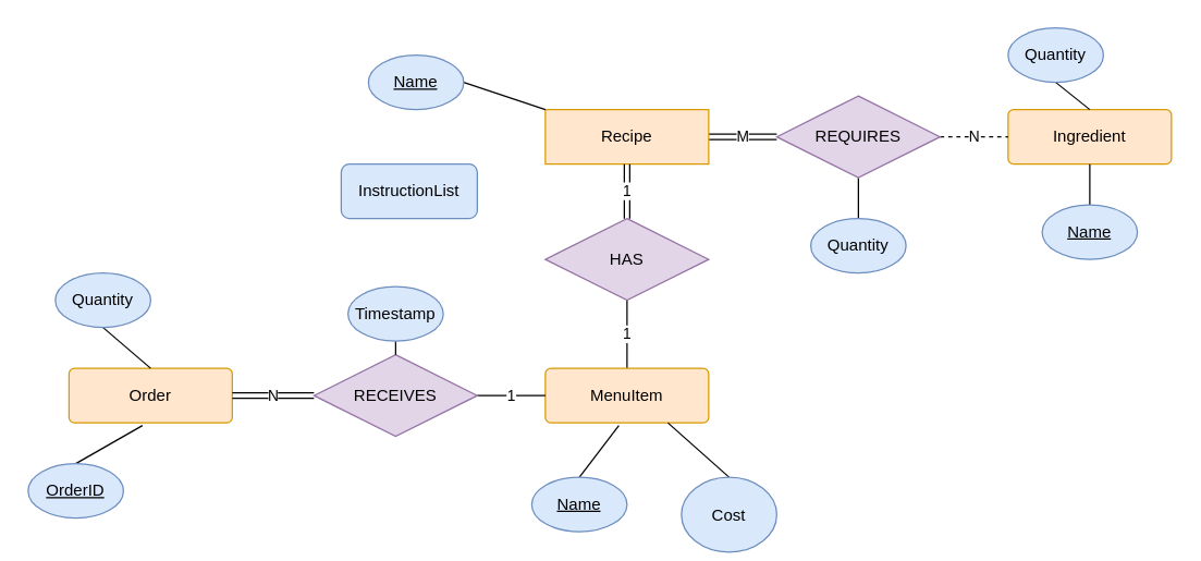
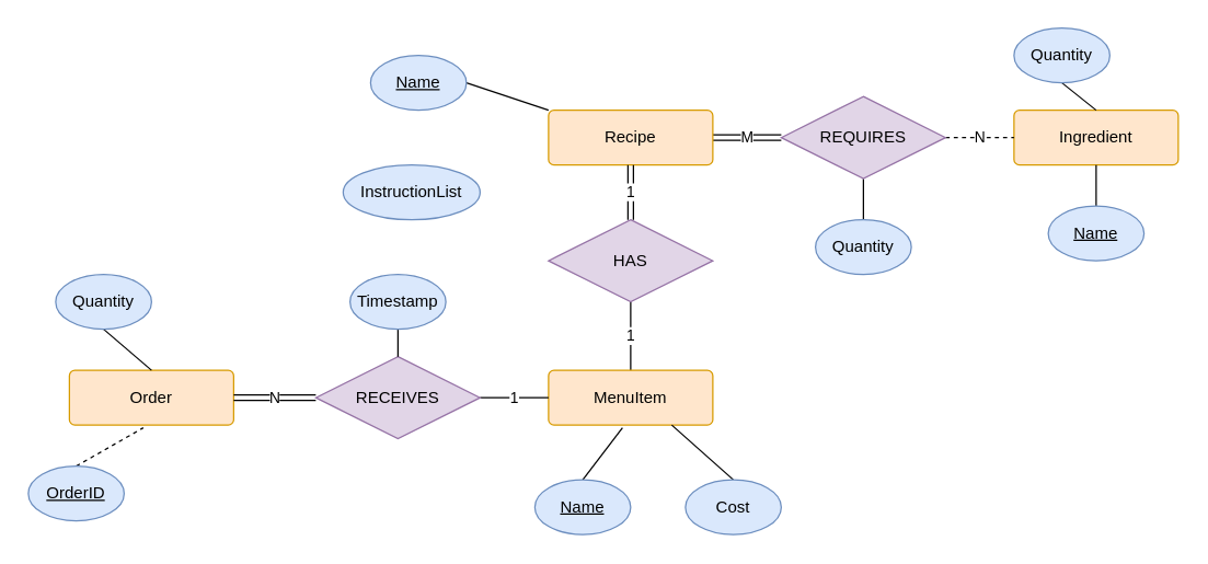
- <mxCell id="31" value="Recipe" style="arcSize=10;whiteSpace=wrap;html=1;align=center;fillColor=#ffe6cc;strokeColor=#d79b00;rounded=0;" parent="1" vertex="1"><mxGeometry x="400" y="80" width="120" height="40" as="geometry" /></mxCell>
+ <mxCell id="31" value="Recipe" style="rounded=1;arcSize=10;whiteSpace=wrap;html=1;align=center;fillColor=#ffe6cc;strokeColor=#d79b00;" parent="1" vertex="1"><mxGeometry x="400" y="80" width="120" height="40" as="geometry" /></mxCell>
- <mxCell id="37" value="InstructionList" style="whiteSpace=wrap;html=1;fillColor=#dae8fc;strokeColor=#6c8ebf;rounded=1;" vertex="1" parent="1"><mxGeometry x="250" y="120" width="100" height="40" as="geometry" /></mxCell>
+ <mxCell id="37" value="InstructionList" style="ellipse;whiteSpace=wrap;html=1;fillColor=#dae8fc;strokeColor=#6c8ebf;" vertex="1" parent="1"><mxGeometry x="250" y="120" width="100" height="40" as="geometry" /></mxCell>
- <mxCell id="25" value="Timestamp" style="ellipse;whiteSpace=wrap;html=1;fillColor=#dae8fc;strokeColor=#6c8ebf;" parent="1" vertex="1"><mxGeometry x="255" y="210" width="70" height="40" as="geometry" /></mxCell>
+ <mxCell id="25" value="Timestamp" style="ellipse;whiteSpace=wrap;html=1;fillColor=#dae8fc;strokeColor=#6c8ebf;" parent="1" vertex="1"><mxGeometry x="255" y="200" width="70" height="40" as="geometry" /></mxCell>
- <mxCell id="19" style="edgeStyle=none;rounded=0;orthogonalLoop=1;jettySize=auto;html=1;exitX=0.5;exitY=0;exitDx=0;exitDy=0;entryX=0.45;entryY=1.05;entryDx=0;entryDy=0;entryPerimeter=0;endArrow=none;endFill=0;" parent="1" source="20" target="15" edge="1"><mxGeometry relative="1" as="geometry" /></mxCell>
+ <mxCell id="19" style="edgeStyle=none;rounded=0;orthogonalLoop=1;jettySize=auto;html=1;exitX=0.5;exitY=0;exitDx=0;exitDy=0;entryX=0.45;entryY=1.05;entryDx=0;entryDy=0;entryPerimeter=0;endArrow=none;endFill=0;dashed=1;" parent="1" source="20" target="15" edge="1"><mxGeometry relative="1" as="geometry" /></mxCell>
- <mxCell id="12" value="Cost" style="ellipse;whiteSpace=wrap;html=1;fillColor=#dae8fc;strokeColor=#6c8ebf;" parent="1" vertex="1"><mxGeometry x="500" y="350" width="70" height="55" as="geometry" /></mxCell>
+ <mxCell id="12" value="Cost" style="ellipse;whiteSpace=wrap;html=1;fillColor=#dae8fc;strokeColor=#6c8ebf;" parent="1" vertex="1"><mxGeometry x="500" y="350" width="70" height="40" as="geometry" /></mxCell>
